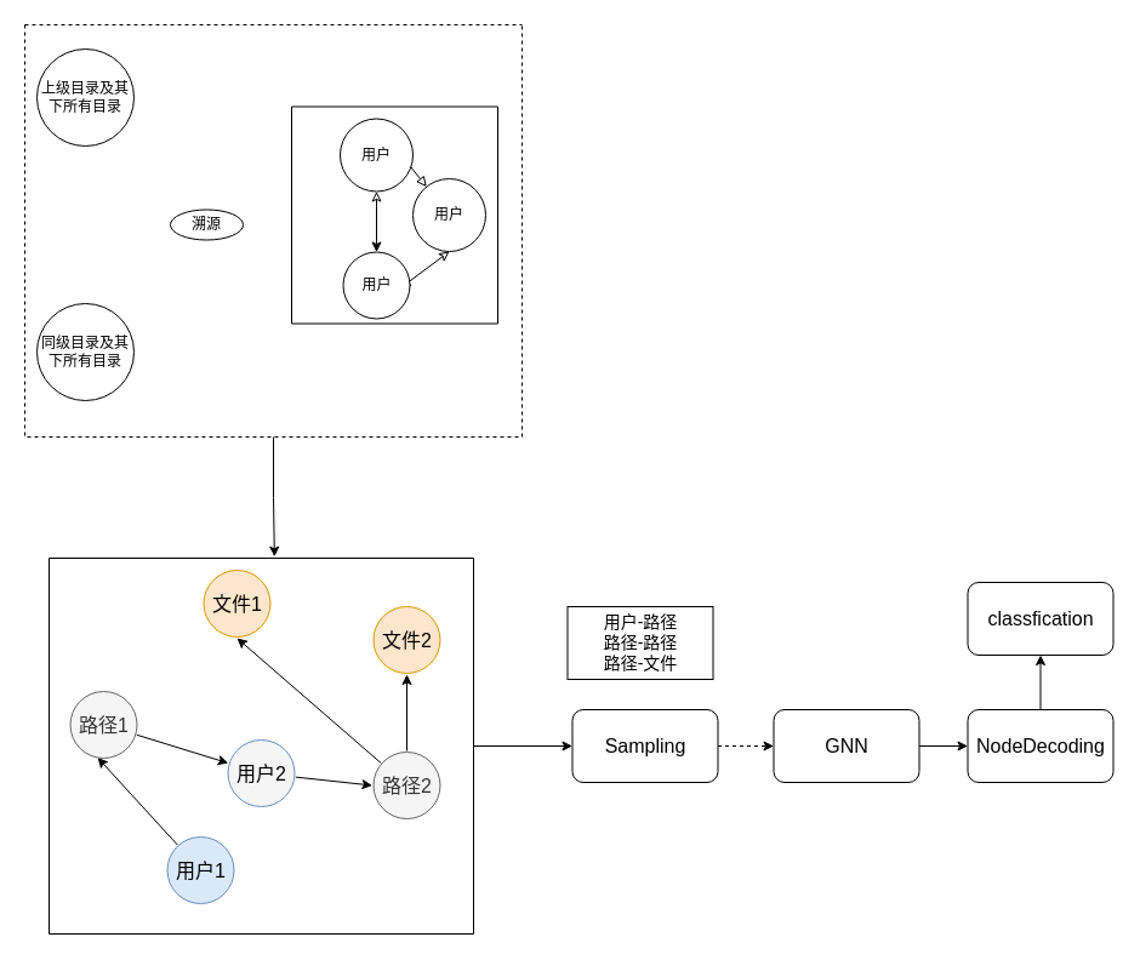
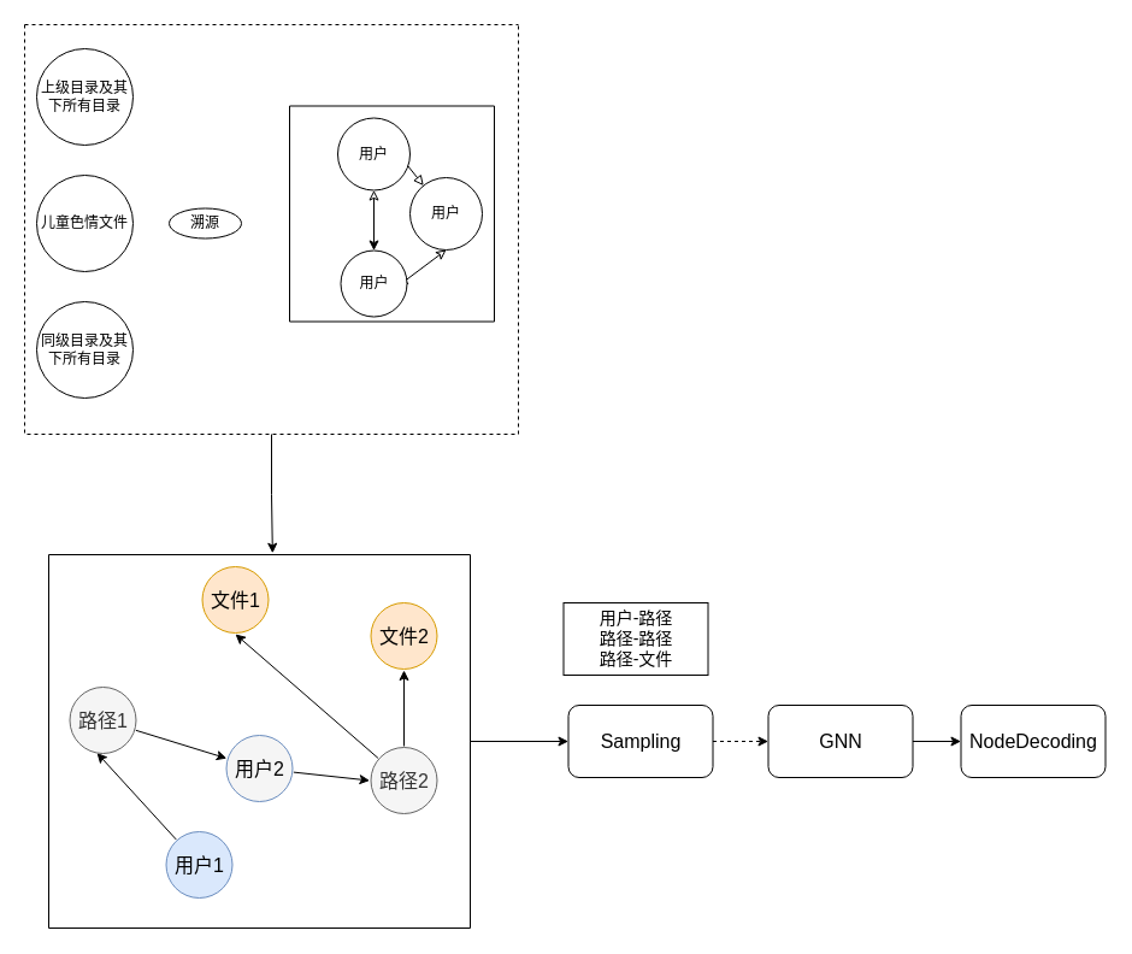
+ <mxCell id="31" value="儿童色情文件" style="ellipse;whiteSpace=wrap;html=1;aspect=fixed;" vertex="1" parent="24"><mxGeometry x="10" y="125" width="80" height="80" as="geometry" /></mxCell>
- <mxCell id="21" value="classfication" style="rounded=1;whiteSpace=wrap;html=1;fontSize=16;" parent="1" vertex="1"><mxGeometry x="797.5" y="480" width="120" height="60" as="geometry" /></mxCell>
- <mxCell id="19" value="" style="edgeStyle=orthogonalEdgeStyle;rounded=0;orthogonalLoop=1;jettySize=auto;html=1;" parent="1" source="20" target="21" edge="1"><mxGeometry relative="1" as="geometry" /></mxCell>
